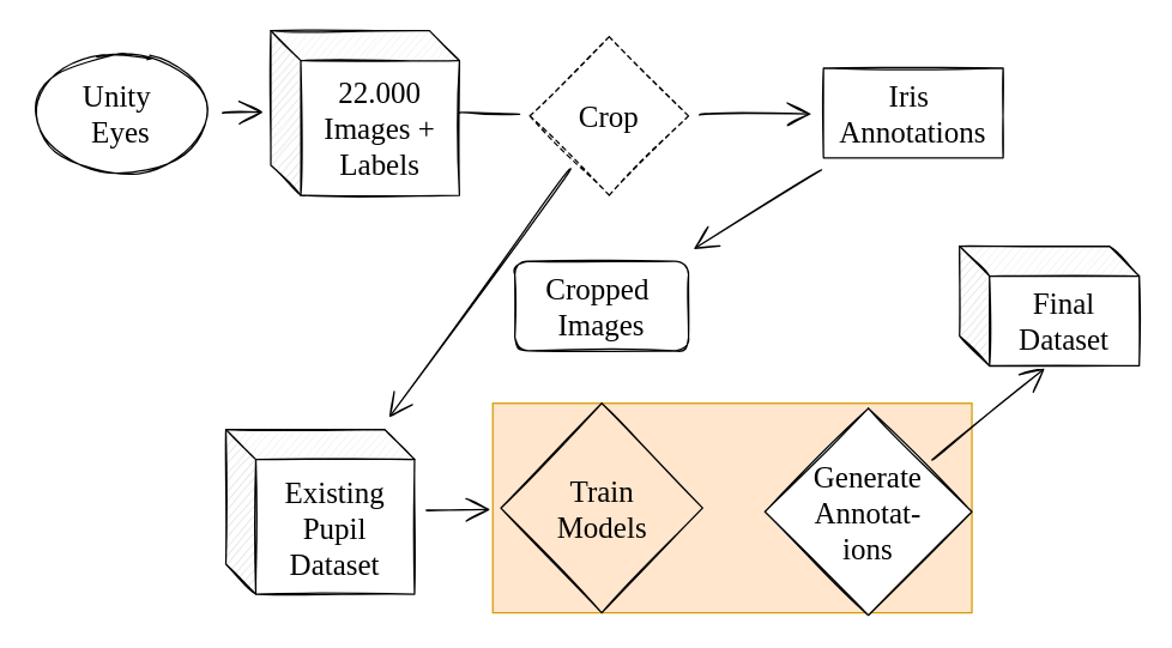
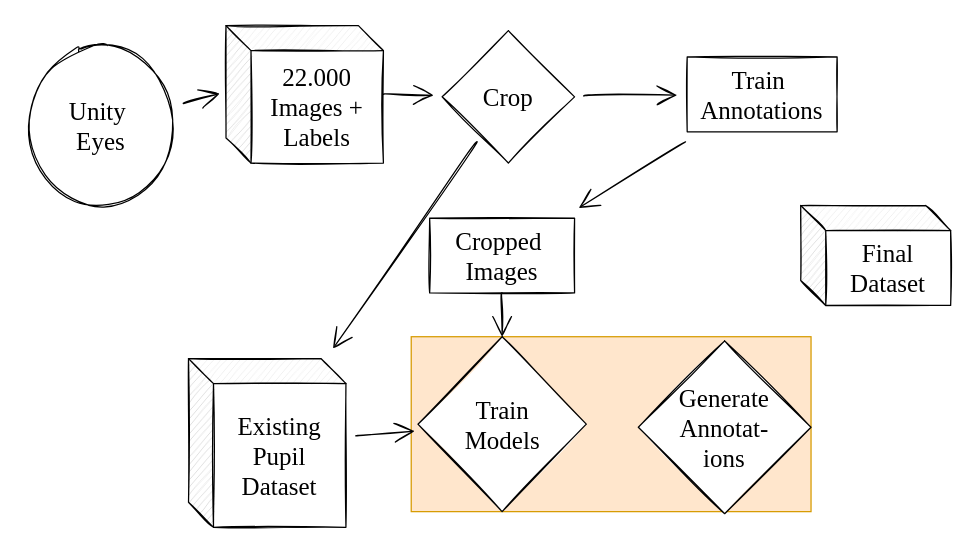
- <mxCell id="9" value="Unity&amp;nbsp;&lt;br&gt;Eyes" style="ellipse;whiteSpace=wrap;html=1;hachureGap=4;pointerEvents=0;fontFamily=Architects Daughter;fontSize=20;sketch=1;fontSource=https%3A%2F%2Ffonts.googleapis.com%2Fcss%3Ffamily%3DArchitects%2BDaughter;" parent="1" vertex="1"><mxGeometry x="20" y="35" width="120" height="80" as="geometry" /></mxCell>
+ <mxCell id="9" value="Unity&amp;nbsp;&lt;br&gt;Eyes" style="ellipse;whiteSpace=wrap;html=1;hachureGap=4;pointerEvents=0;fontFamily=Architects Daughter;fontSize=20;sketch=1;fontSource=https%3A%2F%2Ffonts.googleapis.com%2Fcss%3Ffamily%3DArchitects%2BDaughter;" parent="1" vertex="1"><mxGeometry x="20" y="35" width="120" height="130" as="geometry" /></mxCell>
- <mxCell id="4" value="Iris&amp;nbsp;&lt;br&gt;Annotations" style="whiteSpace=wrap;html=1;hachureGap=4;pointerEvents=0;fontFamily=Architects Daughter;fontSize=20;sketch=1;fontSource=https%3A%2F%2Ffonts.googleapis.com%2Fcss%3Ffamily%3DArchitects%2BDaughter;" parent="1" vertex="1"><mxGeometry x="549.13" y="45" width="120" height="60" as="geometry" /></mxCell>
+ <mxCell id="4" value="Train&amp;nbsp;&lt;br&gt;Annotations" style="whiteSpace=wrap;html=1;hachureGap=4;pointerEvents=0;fontFamily=Architects Daughter;fontSize=20;sketch=1;fontSource=https%3A%2F%2Ffonts.googleapis.com%2Fcss%3Ffamily%3DArchitects%2BDaughter;" parent="1" vertex="1"><mxGeometry x="549.13" y="45" width="120" height="60" as="geometry" /></mxCell>
- <mxCell id="7" value="" style="edgeStyle=none;hachureGap=4;orthogonalLoop=1;jettySize=auto;html=1;fontFamily=Architects Daughter;fontSize=16;endArrow=none;startSize=14;endSize=14;sourcePerimeterSpacing=8;targetPerimeterSpacing=8;exitX=1;exitY=0.5;exitDx=0;exitDy=0;exitPerimeter=0;sketch=1;curved=1;fontSource=https%3A%2F%2Ffonts.googleapis.com%2Fcss%3Ffamily%3DArchitects%2BDaughter;" parent="1" source="6" target="3" edge="1"><mxGeometry y="23.5" as="geometry"><mxPoint x="384.683" y="138" as="sourcePoint" /></mxGeometry></mxCell>
+ <mxCell id="7" value="" style="edgeStyle=none;hachureGap=4;orthogonalLoop=1;jettySize=auto;html=1;fontFamily=Architects Daughter;fontSize=16;endArrow=open;startSize=14;endSize=14;sourcePerimeterSpacing=8;targetPerimeterSpacing=8;exitX=1;exitY=0.5;exitDx=0;exitDy=0;exitPerimeter=0;sketch=1;curved=1;fontSource=https%3A%2F%2Ffonts.googleapis.com%2Fcss%3Ffamily%3DArchitects%2BDaughter;" parent="1" source="6" target="3" edge="1"><mxGeometry y="23.5" as="geometry"><mxPoint x="384.683" y="138" as="sourcePoint" /></mxGeometry></mxCell>
- <mxCell id="3" value="Crop" style="rhombus;whiteSpace=wrap;html=1;hachureGap=4;pointerEvents=0;fontFamily=Architects Daughter;fontSize=20;sketch=1;fontSource=https%3A%2F%2Ffonts.googleapis.com%2Fcss%3Ffamily%3DArchitects%2BDaughter;dashed=1;" parent="1" vertex="1"><mxGeometry x="353" y="24" width="106" height="106" as="geometry" /></mxCell>
+ <mxCell id="3" value="Crop" style="rhombus;whiteSpace=wrap;html=1;hachureGap=4;pointerEvents=0;fontFamily=Architects Daughter;fontSize=20;sketch=1;fontSource=https%3A%2F%2Ffonts.googleapis.com%2Fcss%3Ffamily%3DArchitects%2BDaughter;" parent="1" vertex="1"><mxGeometry x="353" y="24" width="106" height="106" as="geometry" /></mxCell>
- <mxCell id="10" value="Cropped&amp;nbsp;&lt;br&gt;Images" style="whiteSpace=wrap;html=1;hachureGap=4;pointerEvents=0;fontFamily=Architects Daughter;fontSize=20;sketch=1;fontSource=https%3A%2F%2Ffonts.googleapis.com%2Fcss%3Ffamily%3DArchitects%2BDaughter;rounded=1;" parent="1" vertex="1"><mxGeometry x="343" y="174" width="116" height="60" as="geometry" /></mxCell>
+ <mxCell id="10" value="Cropped&amp;nbsp;&lt;br&gt;Images" style="whiteSpace=wrap;html=1;hachureGap=4;pointerEvents=0;fontFamily=Architects Daughter;fontSize=20;sketch=1;fontSource=https%3A%2F%2Ffonts.googleapis.com%2Fcss%3Ffamily%3DArchitects%2BDaughter;" parent="1" vertex="1"><mxGeometry x="343" y="174" width="116" height="60" as="geometry" /></mxCell>
+ <mxCell id="18" style="edgeStyle=none;hachureGap=4;orthogonalLoop=1;jettySize=auto;html=1;entryX=0.5;entryY=0;entryDx=0;entryDy=0;fontFamily=Architects Daughter;fontSize=16;endArrow=open;startSize=14;endSize=14;sourcePerimeterSpacing=8;targetPerimeterSpacing=8;sketch=1;curved=1;fontSource=https%3A%2F%2Ffonts.googleapis.com%2Fcss%3Ffamily%3DArchitects%2BDaughter;exitX=0.5;exitY=1;exitDx=0;exitDy=0;" edge="1" parent="1" source="10" target="13"><mxGeometry x="10" y="33.5" as="geometry"><mxPoint x="400.572" y="832" as="sourcePoint" /><mxPoint x="757.668" y="230.838" as="targetPoint" /></mxGeometry></mxCell>
- <mxCell id="19" value="" style="edgeStyle=none;hachureGap=4;orthogonalLoop=1;jettySize=auto;html=1;fontFamily=Architects Daughter;fontSize=16;endArrow=open;startSize=14;endSize=14;sourcePerimeterSpacing=8;targetPerimeterSpacing=8;sketch=1;curved=1;fontSource=https%3A%2F%2Ffonts.googleapis.com%2Fcss%3Ffamily%3DArchitects%2BDaughter;entryX=0.475;entryY=1.019;entryDx=0;entryDy=0;entryPerimeter=0;" edge="1" parent="1" source="15" target="17"><mxGeometry x="10" y="33.5" as="geometry"><mxPoint x="495.997" y="371.503" as="sourcePoint" /><mxPoint x="530" y="371.505" as="targetPoint" /></mxGeometry></mxCell>
- <mxCell id="13" value="Train&lt;br&gt;Models" style="rhombus;whiteSpace=wrap;html=1;hachureGap=4;pointerEvents=0;fontFamily=Architects Daughter;fontSize=20;sketch=1;fontSource=https%3A%2F%2Ffonts.googleapis.com%2Fcss%3Ffamily%3DArchitects%2BDaughter;fillColor=#ffe6cc;" parent="1" vertex="1"><mxGeometry x="333.63" y="269" width="134.75" height="140" as="geometry" /></mxCell>
+ <mxCell id="13" value="Train&lt;br&gt;Models" style="rhombus;whiteSpace=wrap;html=1;hachureGap=4;pointerEvents=0;fontFamily=Architects Daughter;fontSize=20;sketch=1;fontSource=https%3A%2F%2Ffonts.googleapis.com%2Fcss%3Ffamily%3DArchitects%2BDaughter;" parent="1" vertex="1"><mxGeometry x="333.63" y="269" width="134.75" height="140" as="geometry" /></mxCell>
- <mxCell id="12" value="&lt;span&gt;Existing Pupil Dataset&lt;/span&gt;" style="shape=cube;whiteSpace=wrap;html=1;boundedLbl=1;backgroundOutline=1;darkOpacity=0.05;darkOpacity2=0.1;hachureGap=4;pointerEvents=0;fontFamily=Architects Daughter;fontSize=20;sketch=1;fontSource=https%3A%2F%2Ffonts.googleapis.com%2Fcss%3Ffamily%3DArchitects%2BDaughter;" parent="1" vertex="1"><mxGeometry x="150" y="286.5" width="126" height="110" as="geometry" /></mxCell>
+ <mxCell id="12" value="&lt;span&gt;Existing Pupil Dataset&lt;/span&gt;" style="shape=cube;whiteSpace=wrap;html=1;boundedLbl=1;backgroundOutline=1;darkOpacity=0.05;darkOpacity2=0.1;hachureGap=4;pointerEvents=0;fontFamily=Architects Daughter;fontSize=20;sketch=1;fontSource=https%3A%2F%2Ffonts.googleapis.com%2Fcss%3Ffamily%3DArchitects%2BDaughter;" parent="1" vertex="1"><mxGeometry x="150" y="286.5" width="126" height="135" as="geometry" /></mxCell>
